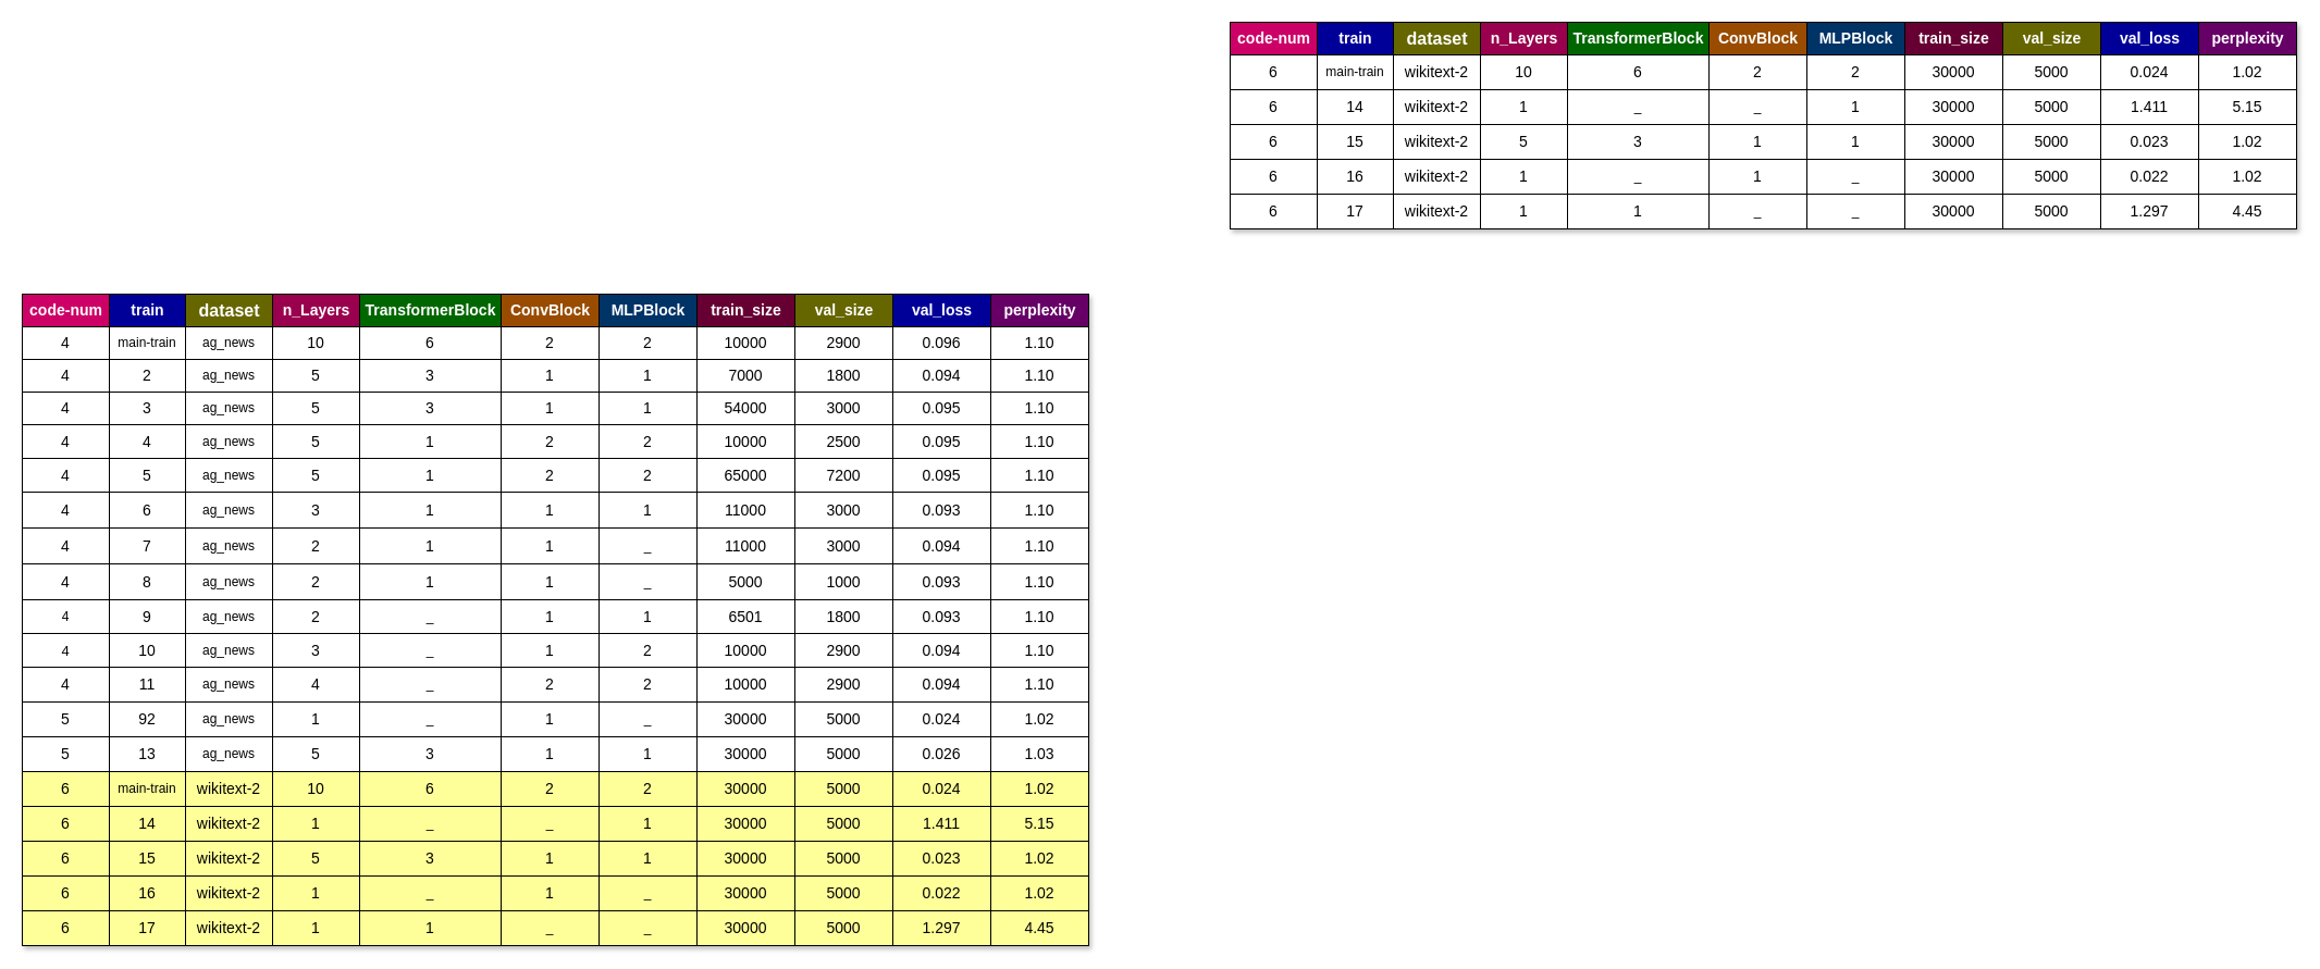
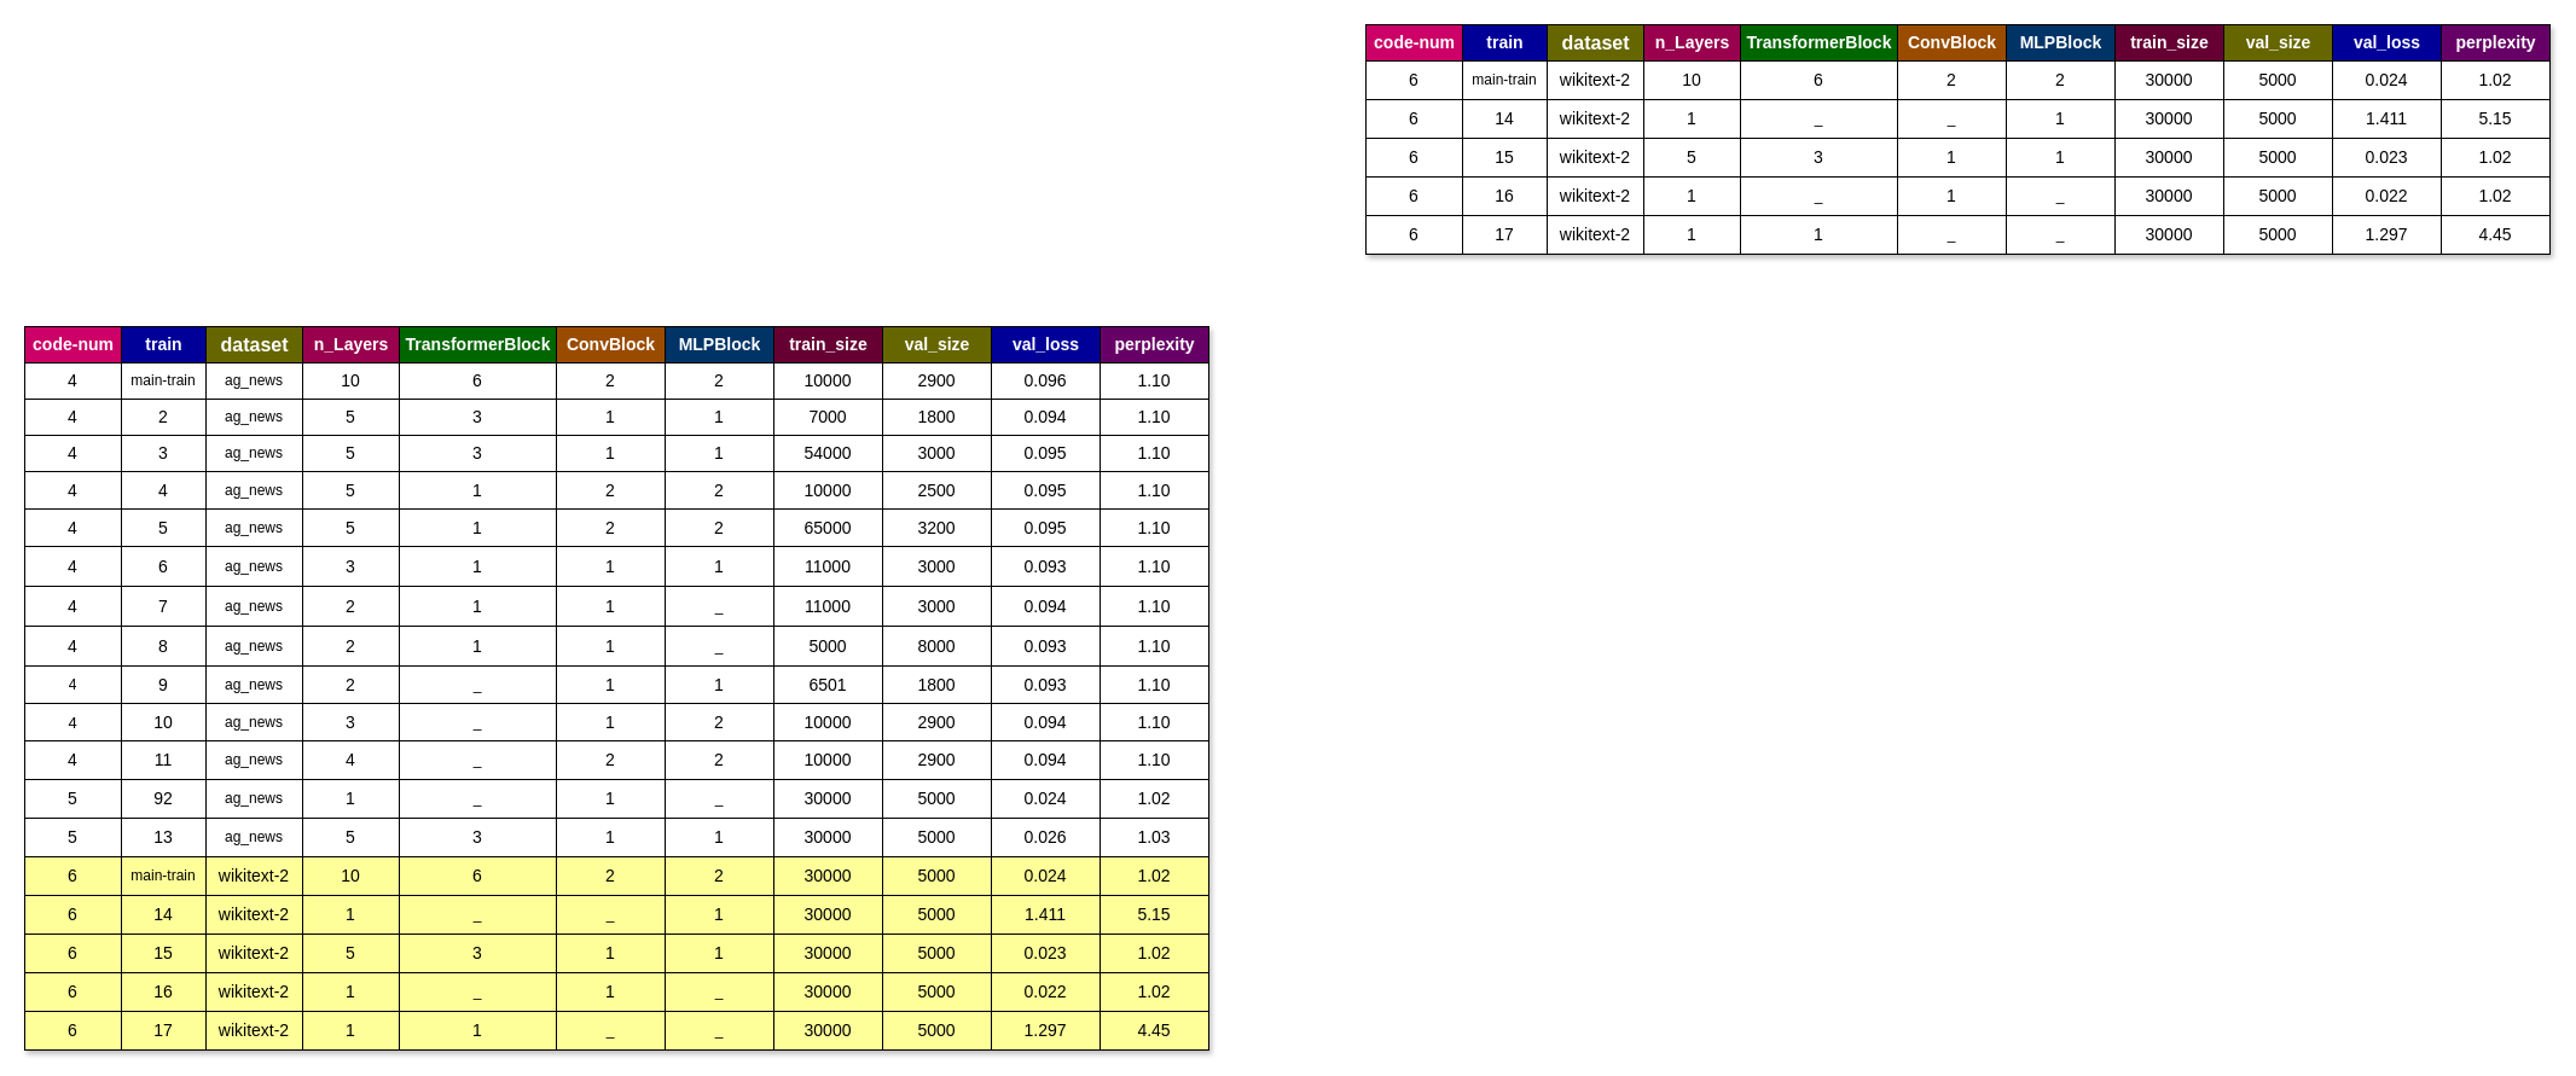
- <mxCell id="72" value="&lt;font style=&quot;font-size: 14px;&quot;&gt;7200&lt;/font&gt;" style="connectable=0;recursiveResize=0;strokeColor=inherit;fillColor=inherit;whiteSpace=wrap;html=1;" parent="63" vertex="1"><mxGeometry x="710" width="90" height="31" as="geometry"><mxRectangle width="90" height="31" as="alternateBounds" /></mxGeometry></mxCell>
+ <mxCell id="72" value="&lt;font style=&quot;font-size: 14px;&quot;&gt;3200&lt;/font&gt;" style="connectable=0;recursiveResize=0;strokeColor=inherit;fillColor=inherit;whiteSpace=wrap;html=1;" parent="63" vertex="1"><mxGeometry x="710" width="90" height="31" as="geometry"><mxRectangle width="90" height="31" as="alternateBounds" /></mxGeometry></mxCell>
- <mxCell id="108" value="&lt;font style=&quot;font-size: 14px;&quot;&gt;1000&lt;/font&gt;" style="connectable=0;recursiveResize=0;strokeColor=inherit;fillColor=inherit;fontStyle=0;align=center;whiteSpace=wrap;html=1;" parent="99" vertex="1"><mxGeometry x="710" width="90" height="33" as="geometry"><mxRectangle width="90" height="33" as="alternateBounds" /></mxGeometry></mxCell>
+ <mxCell id="108" value="&lt;font style=&quot;font-size: 14px;&quot;&gt;8000&lt;/font&gt;" style="connectable=0;recursiveResize=0;strokeColor=inherit;fillColor=inherit;fontStyle=0;align=center;whiteSpace=wrap;html=1;" parent="99" vertex="1"><mxGeometry x="710" width="90" height="33" as="geometry"><mxRectangle width="90" height="33" as="alternateBounds" /></mxGeometry></mxCell>
